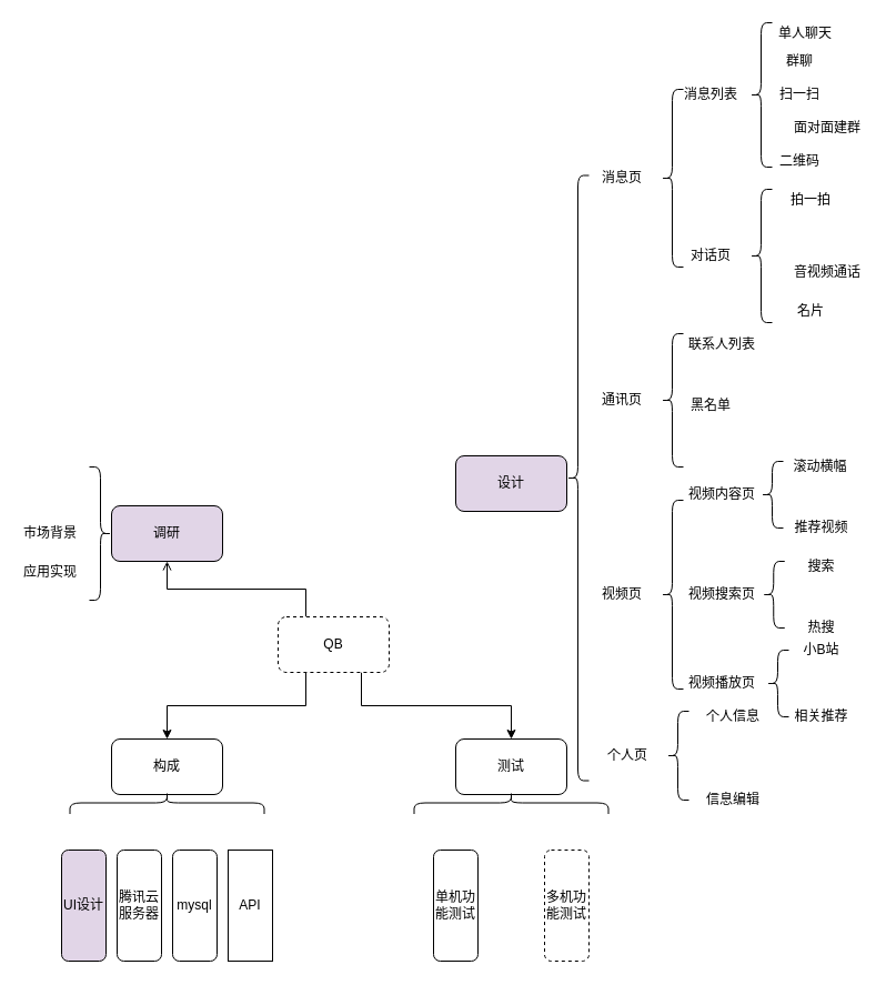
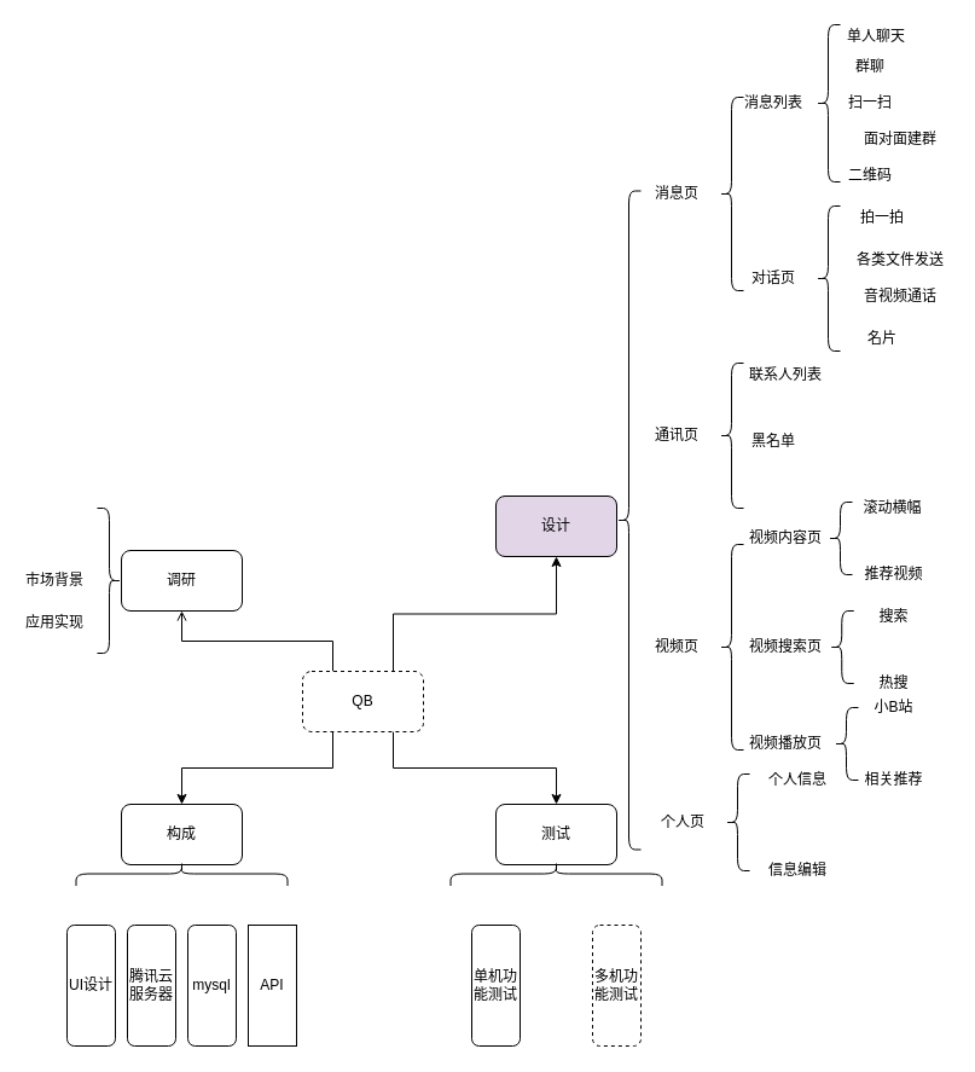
+ <mxCell id="37" value="各类文件发送" style="text;html=1;strokeColor=none;fillColor=none;align=center;verticalAlign=middle;whiteSpace=wrap;rounded=0;" vertex="1" parent="1"><mxGeometry x="705" y="205" width="80" height="20" as="geometry" /></mxCell>
- <mxCell id="7" value="调研" style="rounded=1;whiteSpace=wrap;html=1;fillColor=#e1d5e7;" vertex="1" parent="1"><mxGeometry x="100" y="455" width="100" height="50" as="geometry" /></mxCell>
+ <mxCell id="7" value="调研" style="rounded=1;whiteSpace=wrap;html=1;" vertex="1" parent="1"><mxGeometry x="100" y="455" width="100" height="50" as="geometry" /></mxCell>
+ <mxCell id="4" style="edgeStyle=orthogonalEdgeStyle;rounded=0;orthogonalLoop=1;jettySize=auto;html=1;exitX=0.75;exitY=0;exitDx=0;exitDy=0;" edge="1" parent="1" source="6" target="17"><mxGeometry relative="1" as="geometry" /></mxCell>
- <mxCell id="13" value="UI设计" style="rounded=1;whiteSpace=wrap;html=1;fillColor=#e1d5e7;" vertex="1" parent="1"><mxGeometry x="55" y="765" width="40" height="100" as="geometry" /></mxCell>
+ <mxCell id="13" value="UI设计" style="rounded=1;whiteSpace=wrap;html=1;" vertex="1" parent="1"><mxGeometry x="55" y="765" width="40" height="100" as="geometry" /></mxCell>
